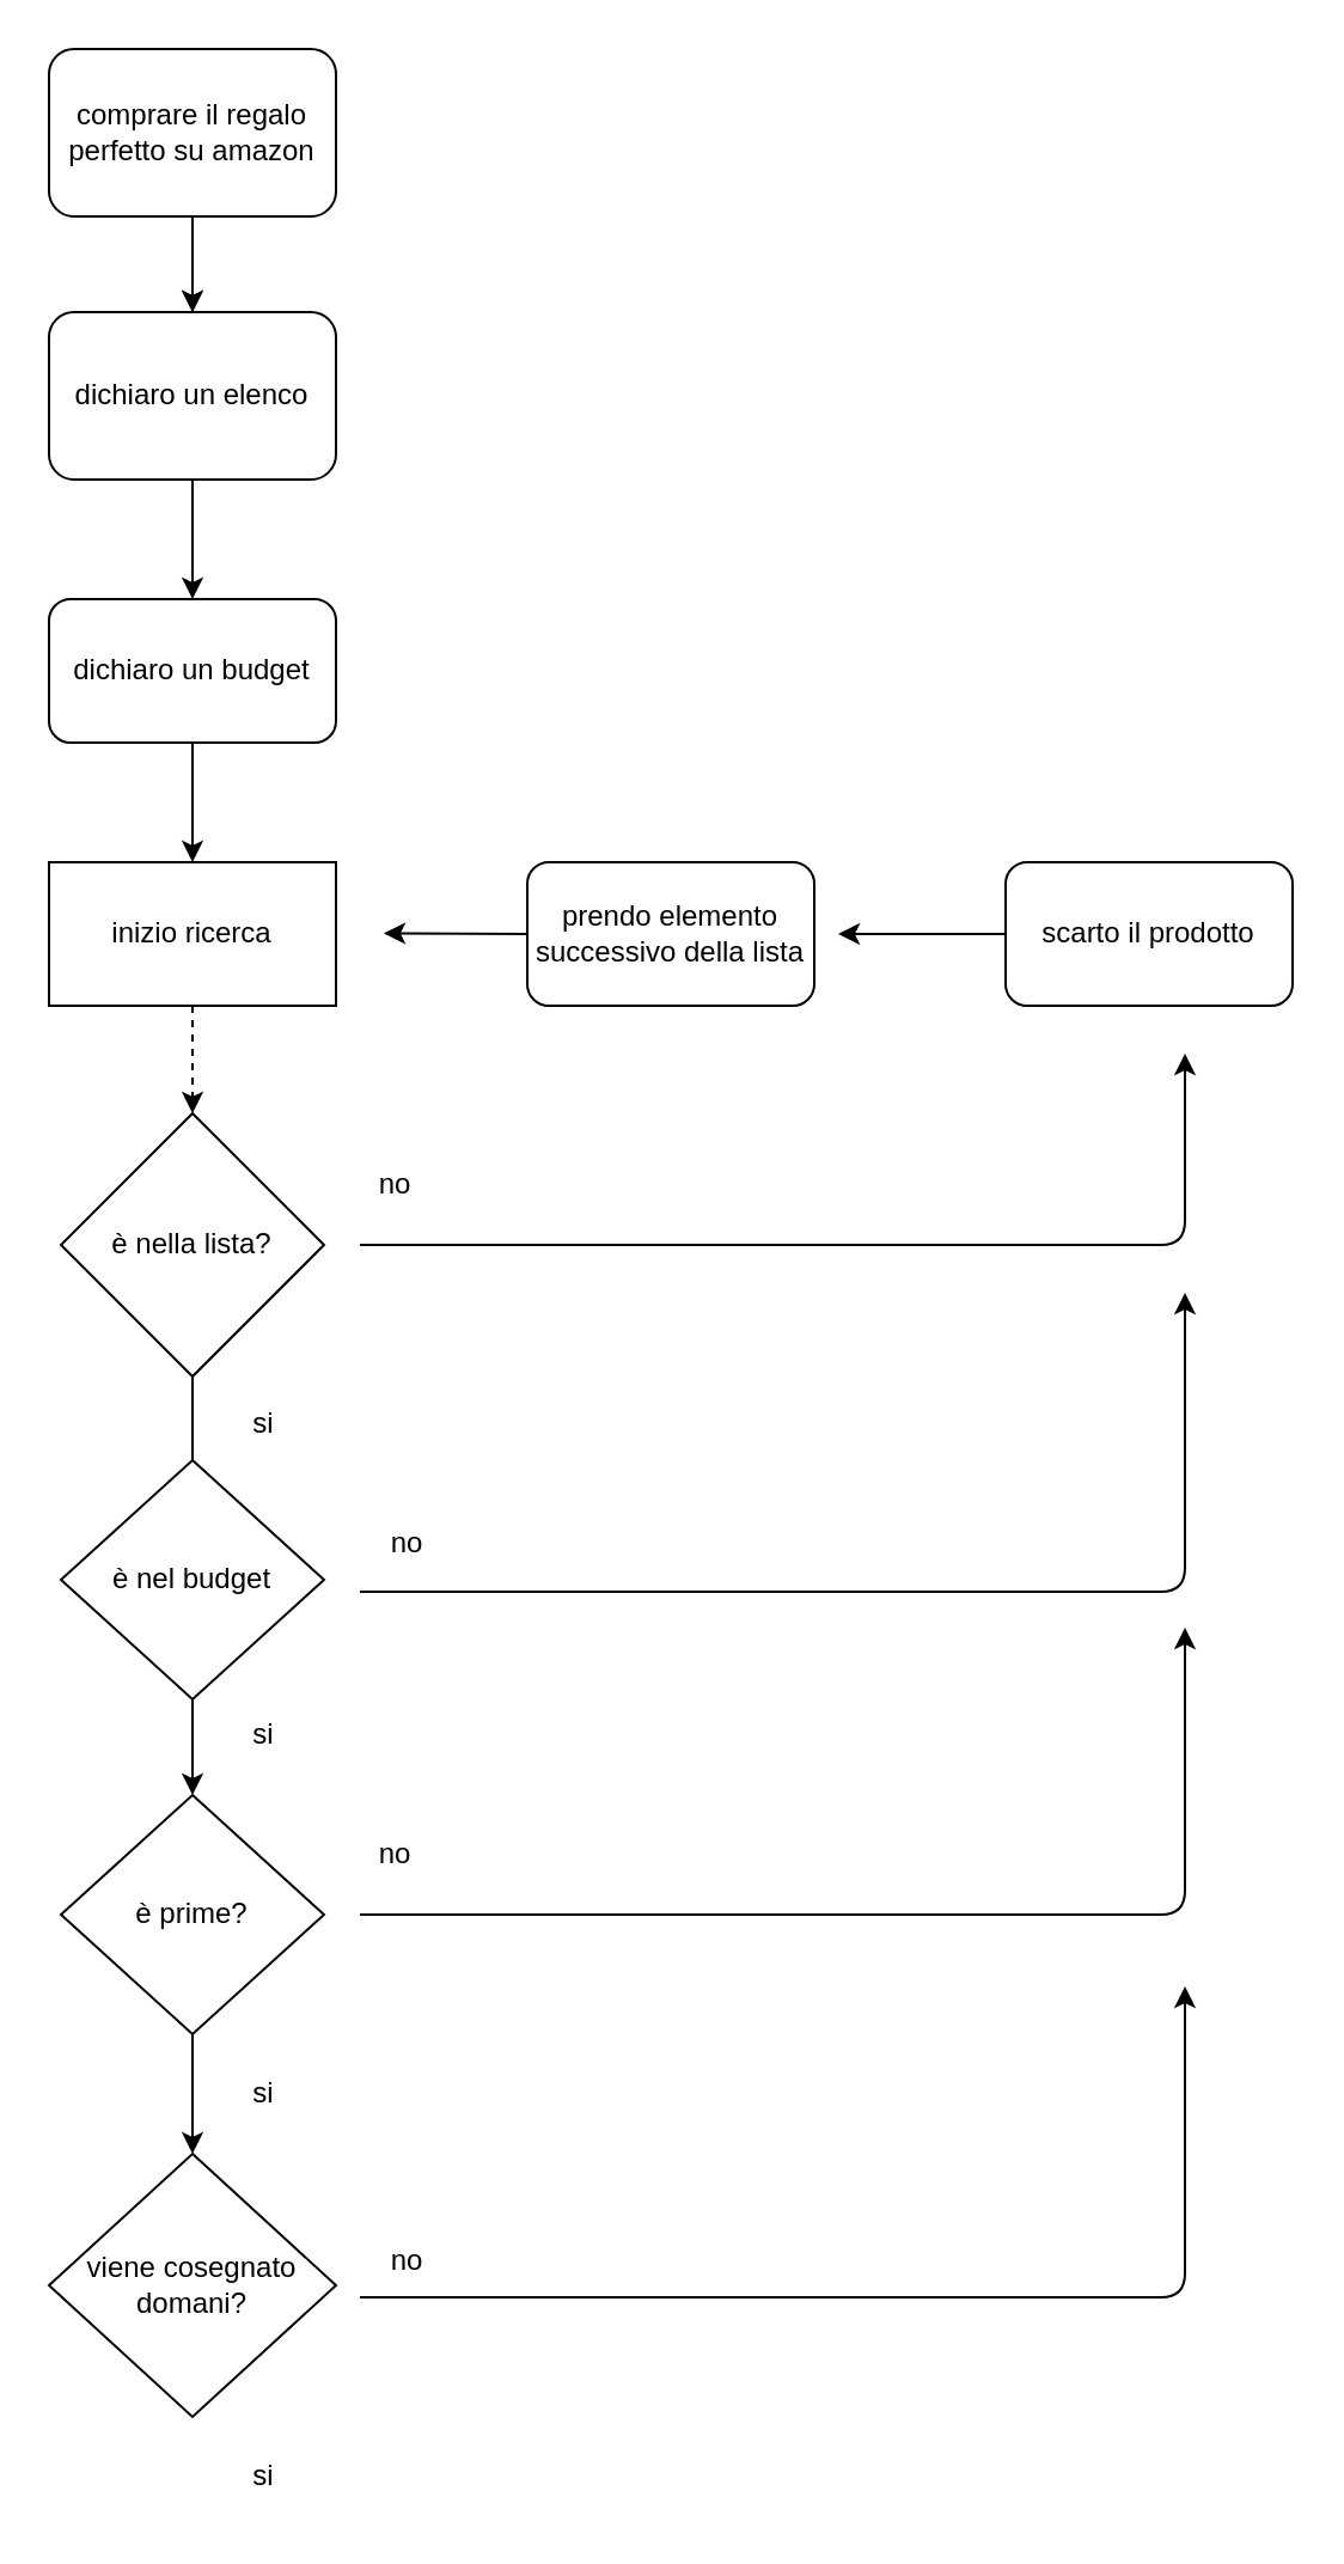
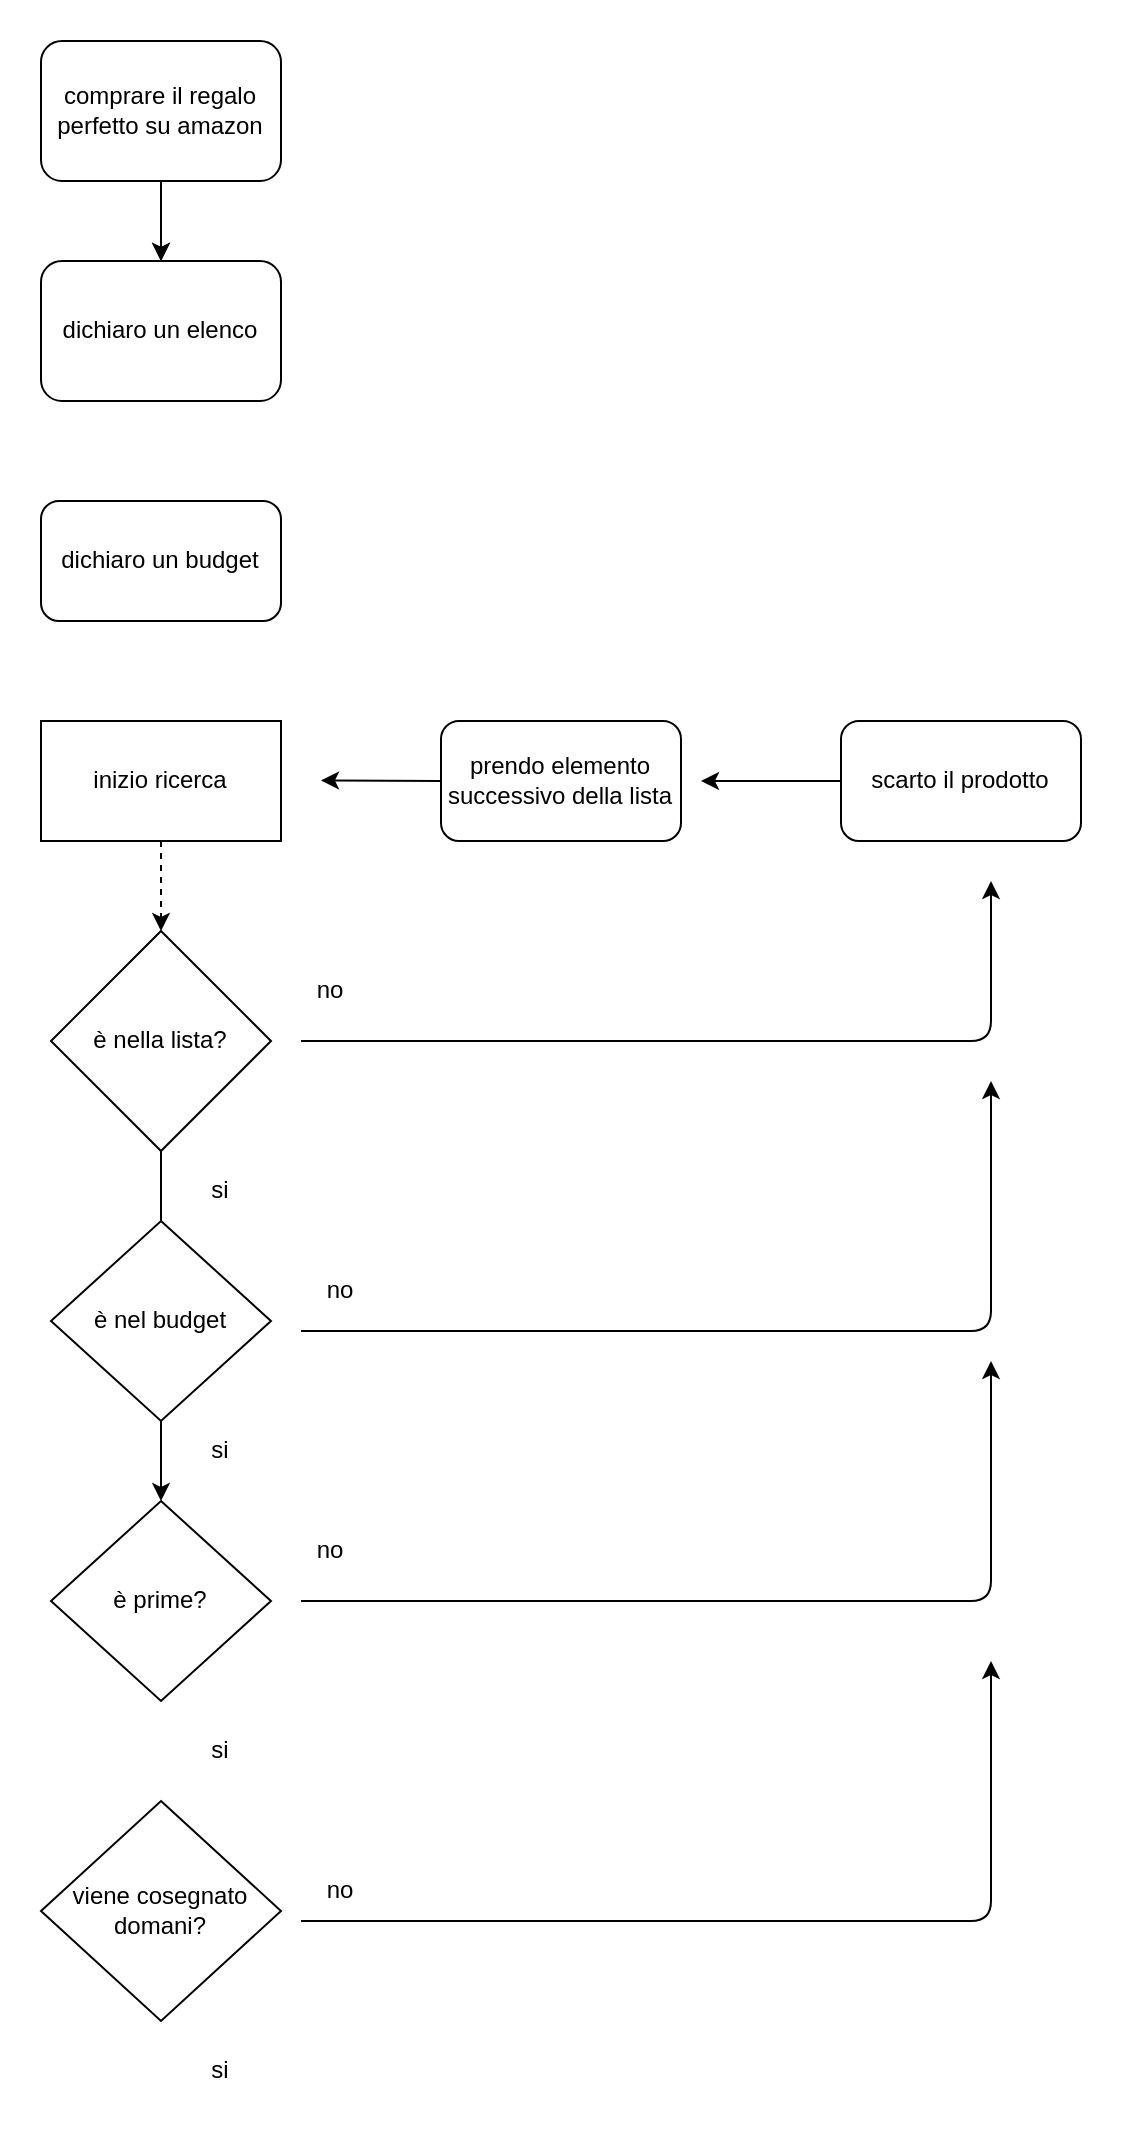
- <mxCell id="5" value="" style="edgeStyle=none;html=1;" edge="1" parent="1" source="6" target="8"><mxGeometry relative="1" as="geometry" /></mxCell>
- <mxCell id="7" value="" style="edgeStyle=none;html=1;" edge="1" parent="1" source="8" target="10"><mxGeometry relative="1" as="geometry" /></mxCell>
- <mxCell id="15" value="" style="edgeStyle=none;html=1;" edge="1" parent="1" source="16" target="17"><mxGeometry relative="1" as="geometry" /></mxCell>
